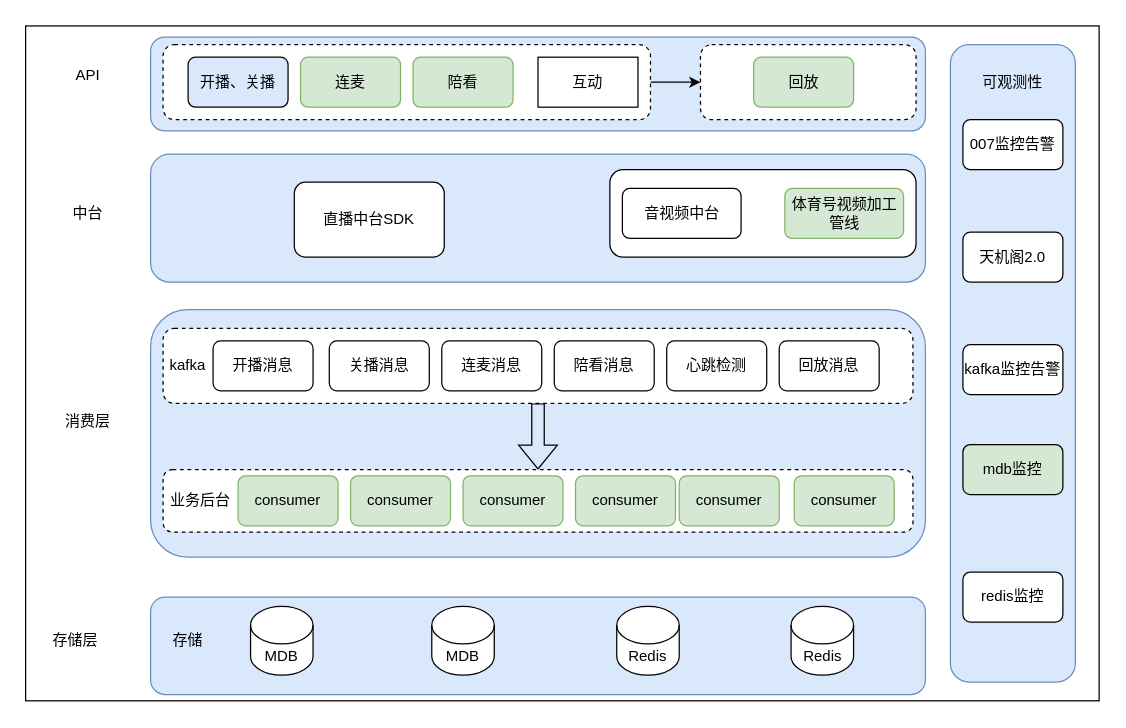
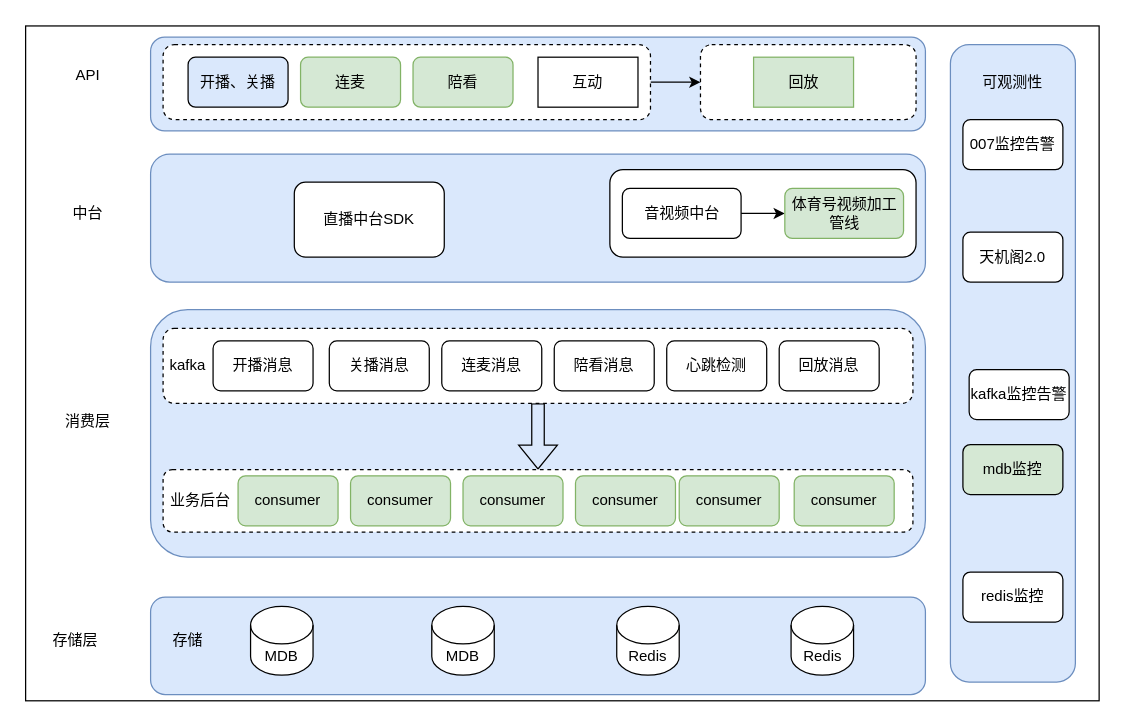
- <mxCell id="24" value="回放" style="rounded=1;whiteSpace=wrap;html=1;fillColor=#d5e8d4;strokeColor=#82b366;" vertex="1" parent="1"><mxGeometry x="602.5" y="45" width="80" height="40" as="geometry" /></mxCell>
+ <mxCell id="24" value="回放" style="whiteSpace=wrap;html=1;fillColor=#d5e8d4;strokeColor=#82b366;rounded=0;" vertex="1" parent="1"><mxGeometry x="602.5" y="45" width="80" height="40" as="geometry" /></mxCell>
+ <mxCell id="20" style="edgeStyle=orthogonalEdgeStyle;rounded=0;orthogonalLoop=1;jettySize=auto;html=1;exitX=1;exitY=0.5;exitDx=0;exitDy=0;entryX=0;entryY=0.5;entryDx=0;entryDy=0;" edge="1" parent="1" source="21" target="22"><mxGeometry relative="1" as="geometry" /></mxCell>
- <mxCell id="45" value="kafka监控告警" style="rounded=1;whiteSpace=wrap;html=1;" vertex="1" parent="1"><mxGeometry x="770" y="275" width="80" height="40" as="geometry" /></mxCell>
+ <mxCell id="45" value="kafka监控告警" style="rounded=1;whiteSpace=wrap;html=1;" vertex="1" parent="1"><mxGeometry x="775" y="295" width="80" height="40" as="geometry" /></mxCell>
